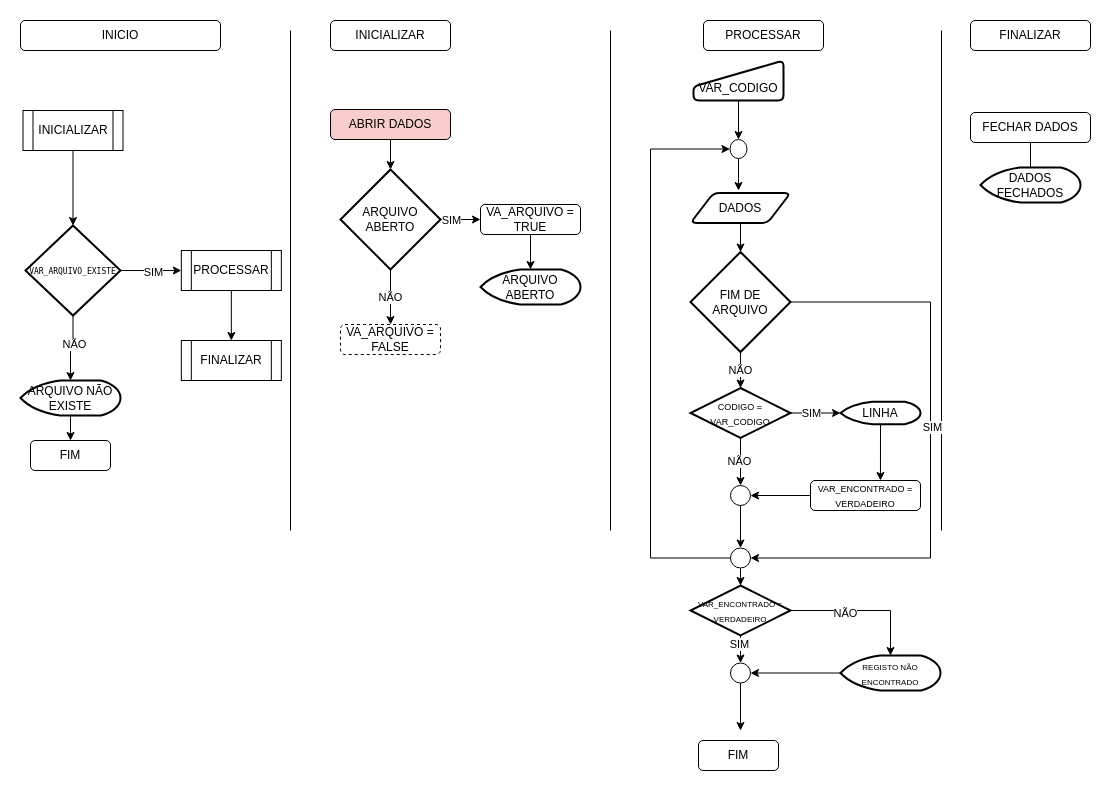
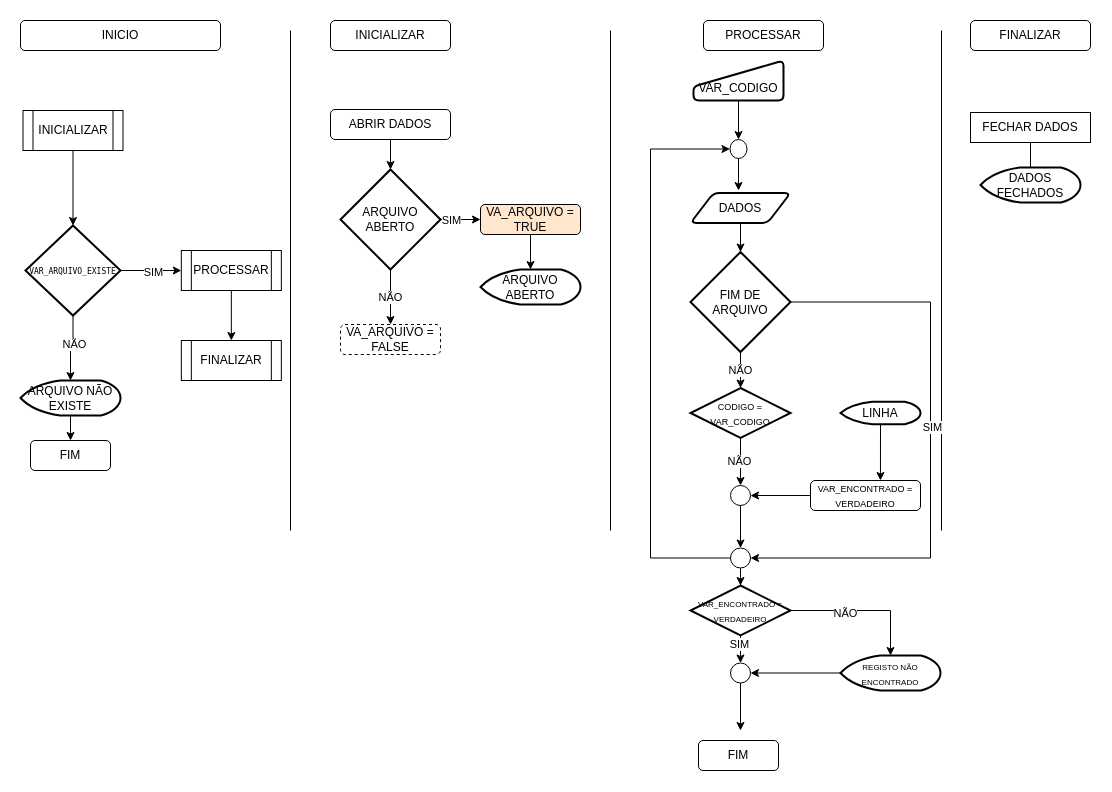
- <mxCell id="17" value="ABRIR DADOS" style="rounded=1;whiteSpace=wrap;html=1;fillColor=#f8cecc;" parent="1" vertex="1"><mxGeometry x="330" y="109" width="120" height="30" as="geometry" /></mxCell>
+ <mxCell id="17" value="ABRIR DADOS" style="rounded=1;whiteSpace=wrap;html=1;" parent="1" vertex="1"><mxGeometry x="330" y="109" width="120" height="30" as="geometry" /></mxCell>
- <mxCell id="25" value="FECHAR DADOS" style="rounded=1;whiteSpace=wrap;html=1;" parent="1" vertex="1"><mxGeometry x="970" y="112" width="120" height="30" as="geometry" /></mxCell>
+ <mxCell id="25" value="FECHAR DADOS" style="whiteSpace=wrap;html=1;rounded=0;" parent="1" vertex="1"><mxGeometry x="970" y="112" width="120" height="30" as="geometry" /></mxCell>
- <mxCell id="23" value="VA_ARQUIVO = TRUE" style="rounded=1;whiteSpace=wrap;html=1;" parent="1" vertex="1"><mxGeometry x="480" y="204" width="100" height="30" as="geometry" /></mxCell>
+ <mxCell id="23" value="VA_ARQUIVO = TRUE" style="rounded=1;whiteSpace=wrap;html=1;fillColor=#ffe6cc;" parent="1" vertex="1"><mxGeometry x="480" y="204" width="100" height="30" as="geometry" /></mxCell>
- <mxCell id="50" style="edgeStyle=orthogonalEdgeStyle;rounded=0;orthogonalLoop=1;jettySize=auto;html=1;entryX=0;entryY=0.5;entryDx=0;entryDy=0;entryPerimeter=0;" parent="1" source="49" target="27" edge="1"><mxGeometry relative="1" as="geometry" /></mxCell>
- <mxCell id="51" value="SIM" style="edgeLabel;html=1;align=center;verticalAlign=middle;resizable=0;points=[];" parent="50" vertex="1" connectable="0"><mxGeometry x="0.2" y="-1" relative="1" as="geometry"><mxPoint x="-10" y="-1" as="offset" /></mxGeometry></mxCell>
